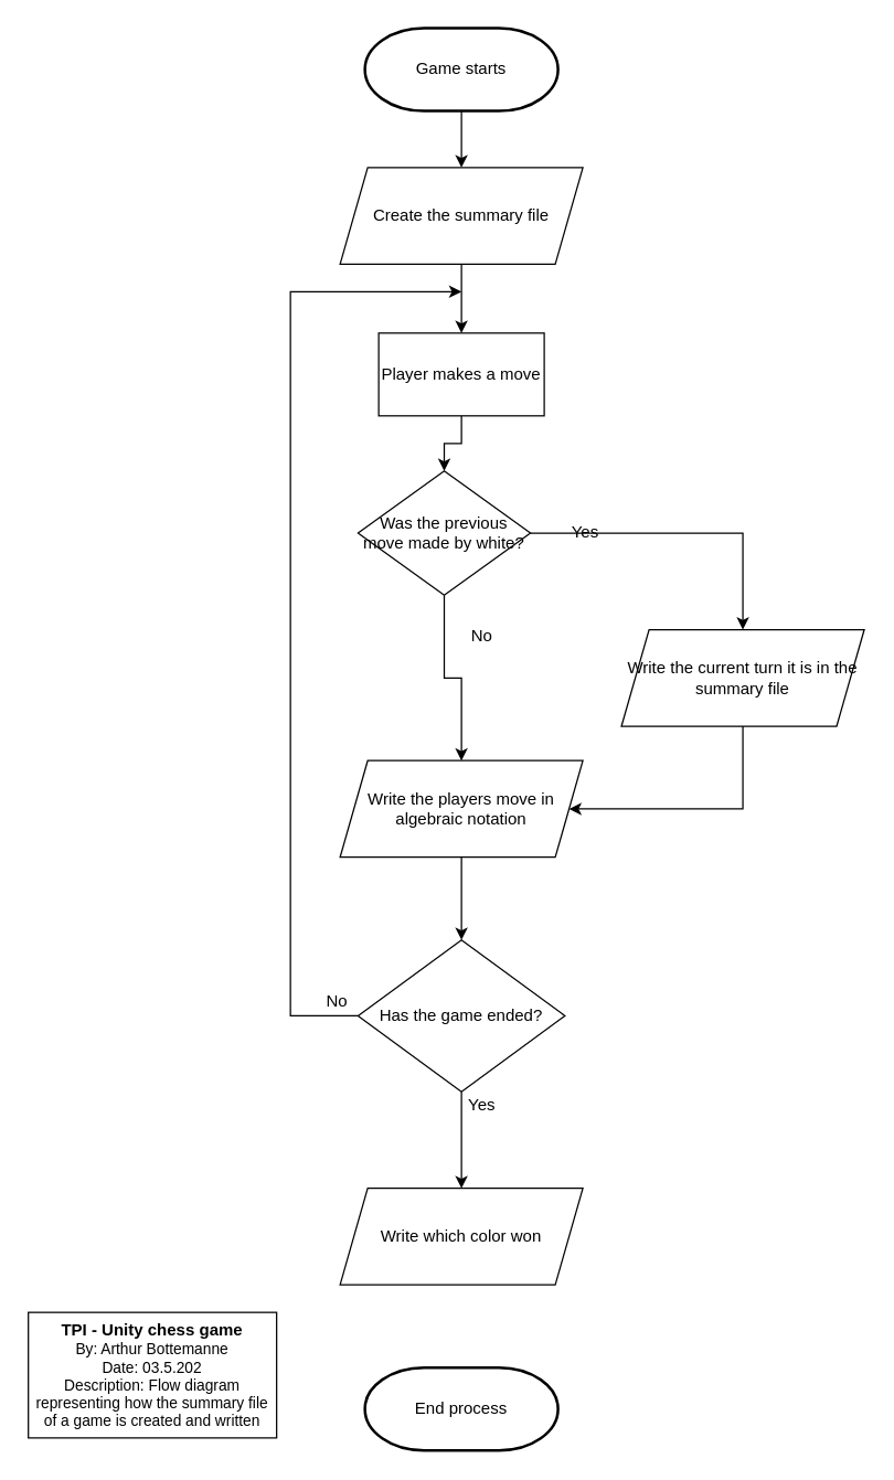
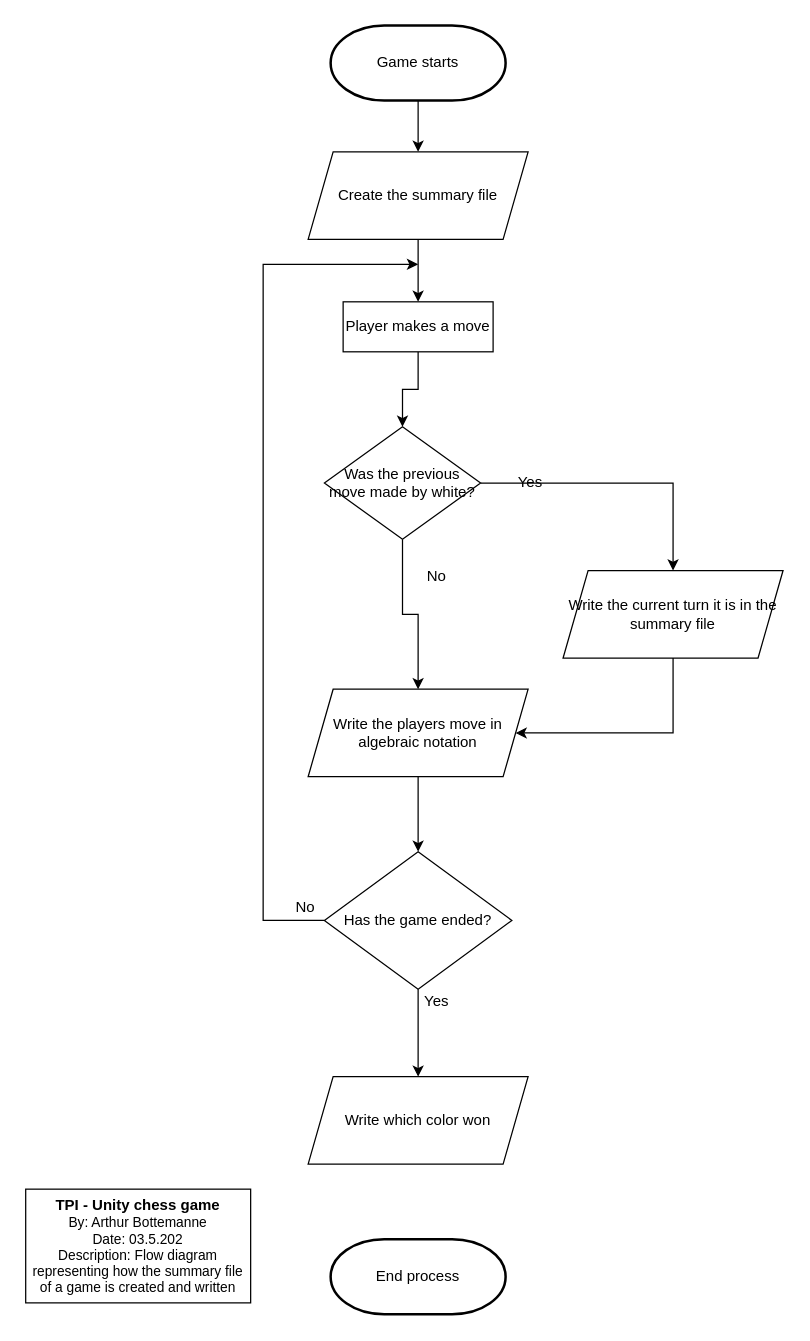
- <mxCell id="12" value="Player makes a move" style="rounded=0;whiteSpace=wrap;html=1;" parent="1" vertex="1"><mxGeometry x="274" y="241" width="120" height="60" as="geometry" /></mxCell>
+ <mxCell id="12" value="Player makes a move" style="rounded=0;whiteSpace=wrap;html=1;" parent="1" vertex="1"><mxGeometry x="274" y="241" width="120" height="40" as="geometry" /></mxCell>
